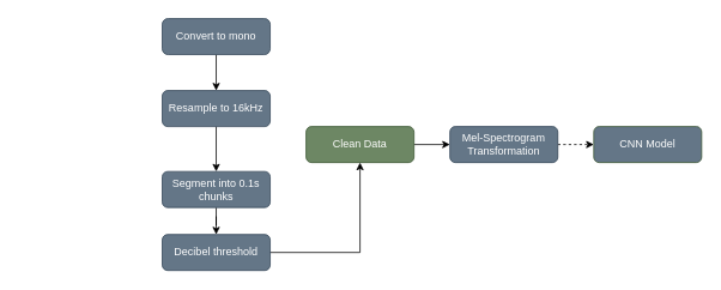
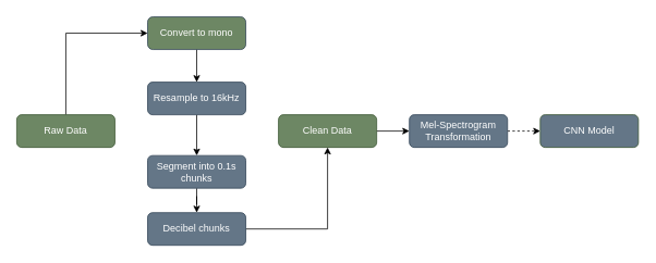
- <mxCell id="5" value="Convert to mono" style="rounded=1;whiteSpace=wrap;html=1;fontSize=12;glass=0;strokeWidth=1;shadow=0;arcSize=16;fillColor=#647687;fontColor=#ffffff;strokeColor=#314354;" parent="1" vertex="1"><mxGeometry x="180" y="20" width="120" height="40" as="geometry" /></mxCell>
+ <mxCell id="5" value="Convert to mono" style="rounded=1;whiteSpace=wrap;html=1;fontSize=12;glass=0;strokeWidth=1;shadow=0;arcSize=16;fillColor=#6d8764;fontColor=#ffffff;strokeColor=#314354;" parent="1" vertex="1"><mxGeometry x="180" y="20" width="120" height="40" as="geometry" /></mxCell>
+ <mxCell id="2" style="edgeStyle=orthogonalEdgeStyle;rounded=0;orthogonalLoop=1;jettySize=auto;html=1;entryX=0;entryY=0.5;entryDx=0;entryDy=0;exitX=0.5;exitY=0;exitDx=0;exitDy=0;" edge="1" parent="1" source="3" target="5"><mxGeometry relative="1" as="geometry"><mxPoint x="80" y="30" as="targetPoint" /></mxGeometry></mxCell>
+ <mxCell id="3" value="Raw Data" style="rounded=1;whiteSpace=wrap;html=1;fontSize=12;glass=0;strokeWidth=1;shadow=0;fillColor=#6d8764;strokeColor=#3A5431;fontColor=#ffffff;" parent="1" vertex="1"><mxGeometry x="20" y="140" width="120" height="40" as="geometry" /></mxCell>
- <mxCell id="13" value="Decibel threshold" style="rounded=1;whiteSpace=wrap;html=1;fontSize=12;glass=0;strokeWidth=1;shadow=0;fillColor=#647687;fontColor=#ffffff;strokeColor=#314354;" vertex="1" parent="1"><mxGeometry x="180" y="260" width="120" height="40" as="geometry" /></mxCell>
+ <mxCell id="13" value="Decibel chunks" style="rounded=1;whiteSpace=wrap;html=1;fontSize=12;glass=0;strokeWidth=1;shadow=0;fillColor=#647687;fontColor=#ffffff;strokeColor=#314354;" vertex="1" parent="1"><mxGeometry x="180" y="260" width="120" height="40" as="geometry" /></mxCell>
